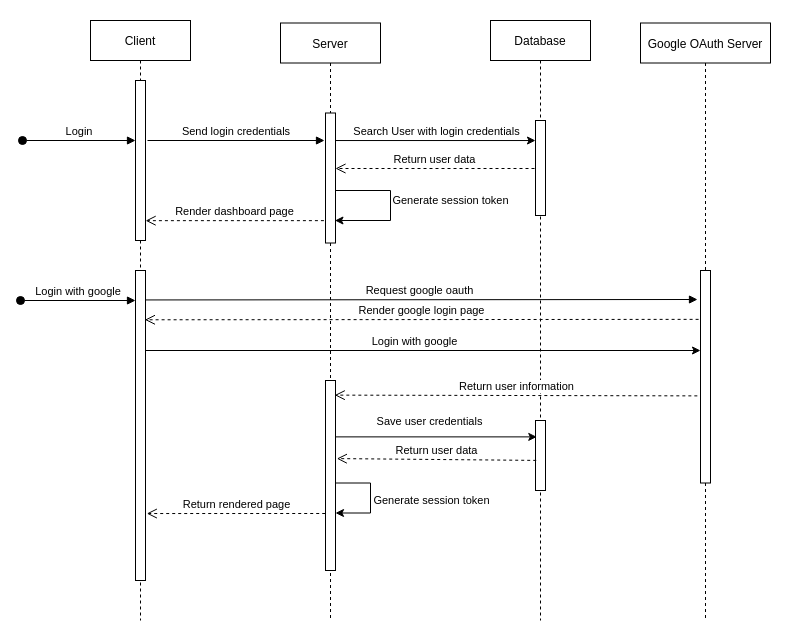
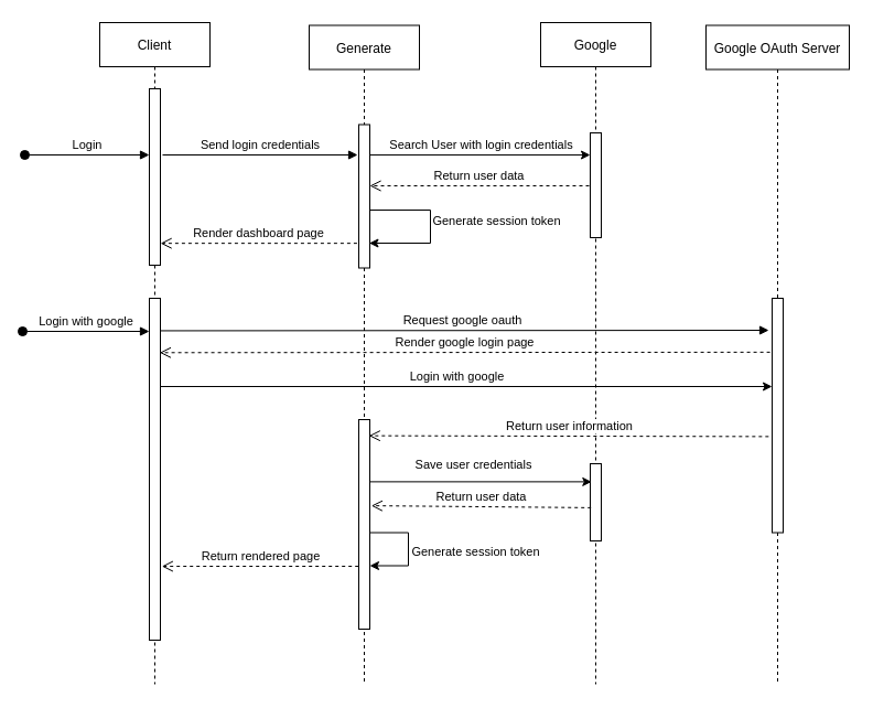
- <mxCell id="7" value="Database" style="shape=umlLifeline;perimeter=lifelinePerimeter;container=1;collapsible=0;recursiveResize=0;rounded=0;shadow=0;strokeWidth=1;" parent="1" vertex="1"><mxGeometry x="490" y="20" width="100" height="600" as="geometry" /></mxCell>
+ <mxCell id="7" value="Google" style="shape=umlLifeline;perimeter=lifelinePerimeter;container=1;collapsible=0;recursiveResize=0;rounded=0;shadow=0;strokeWidth=1;" parent="1" vertex="1"><mxGeometry x="490" y="20" width="100" height="600" as="geometry" /></mxCell>
- <mxCell id="11" value="Server" style="shape=umlLifeline;perimeter=lifelinePerimeter;container=1;collapsible=0;recursiveResize=0;rounded=0;shadow=0;strokeWidth=1;" parent="1" vertex="1"><mxGeometry x="280" y="22.5" width="100" height="597.5" as="geometry" /></mxCell>
+ <mxCell id="11" value="Generate" style="shape=umlLifeline;perimeter=lifelinePerimeter;container=1;collapsible=0;recursiveResize=0;rounded=0;shadow=0;strokeWidth=1;" parent="1" vertex="1"><mxGeometry x="280" y="22.5" width="100" height="597.5" as="geometry" /></mxCell>
